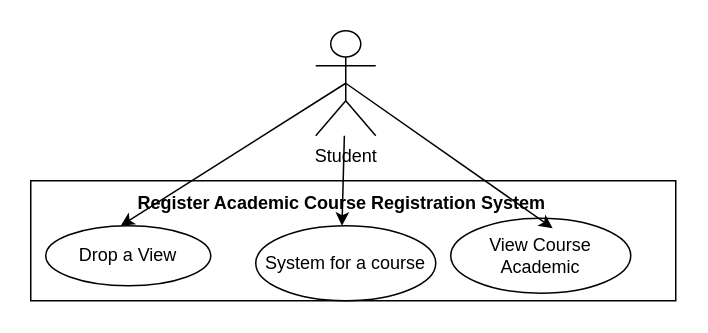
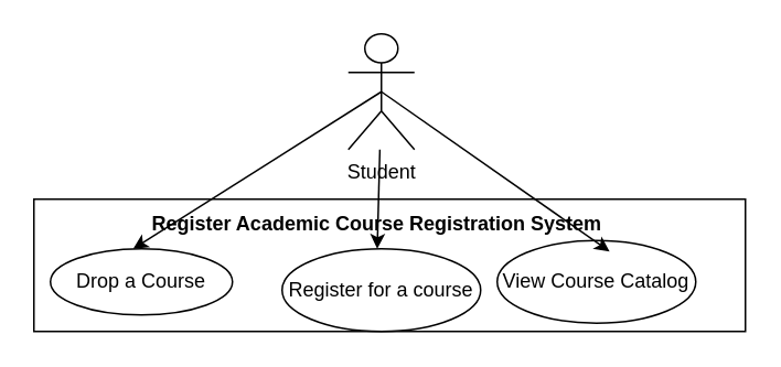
- <mxCell id="4" value="Drop a View" style="ellipse;whiteSpace=wrap;html=1;" parent="1" vertex="1"><mxGeometry x="30" y="150" width="110" height="40" as="geometry" /></mxCell>
+ <mxCell id="4" value="Drop a Course" style="ellipse;whiteSpace=wrap;html=1;" parent="1" vertex="1"><mxGeometry x="30" y="150" width="110" height="40" as="geometry" /></mxCell>
- <mxCell id="6" value="View Course Academic" style="ellipse;whiteSpace=wrap;html=1;" parent="1" vertex="1"><mxGeometry x="300" y="145" width="120" height="50" as="geometry" /></mxCell>
+ <mxCell id="6" value="View Course Catalog" style="ellipse;whiteSpace=wrap;html=1;" parent="1" vertex="1"><mxGeometry x="300" y="145" width="120" height="50" as="geometry" /></mxCell>
- <mxCell id="5" value="System for a course" style="ellipse;whiteSpace=wrap;html=1;" parent="1" vertex="1"><mxGeometry x="170" y="150" width="120" height="50" as="geometry" /></mxCell>
+ <mxCell id="5" value="Register for a course" style="ellipse;whiteSpace=wrap;html=1;" parent="1" vertex="1"><mxGeometry x="170" y="150" width="120" height="50" as="geometry" /></mxCell>
